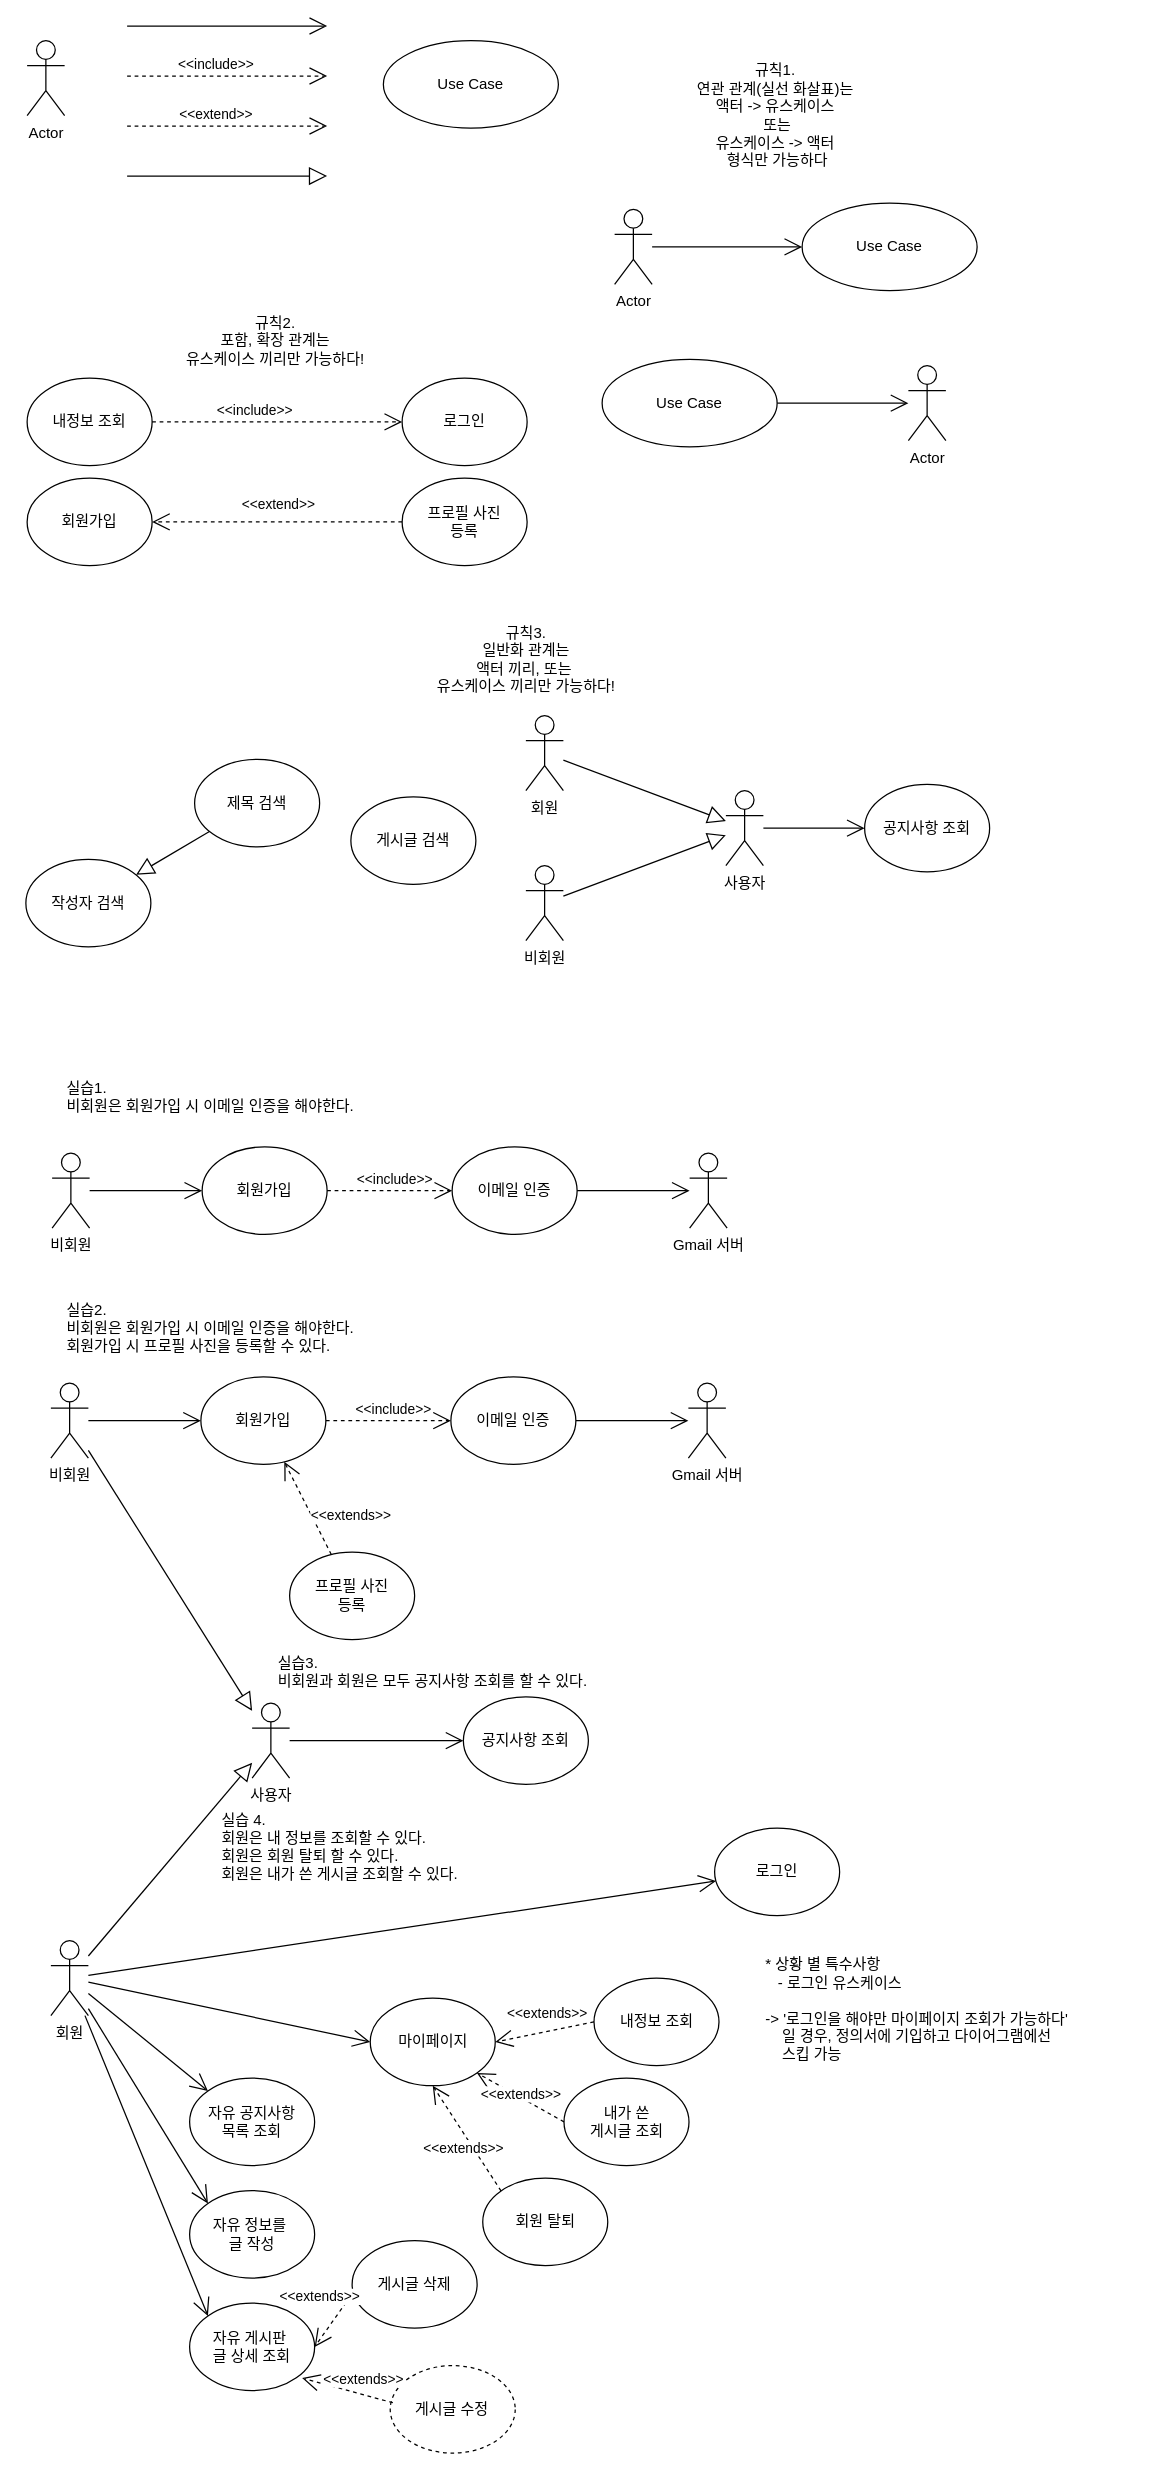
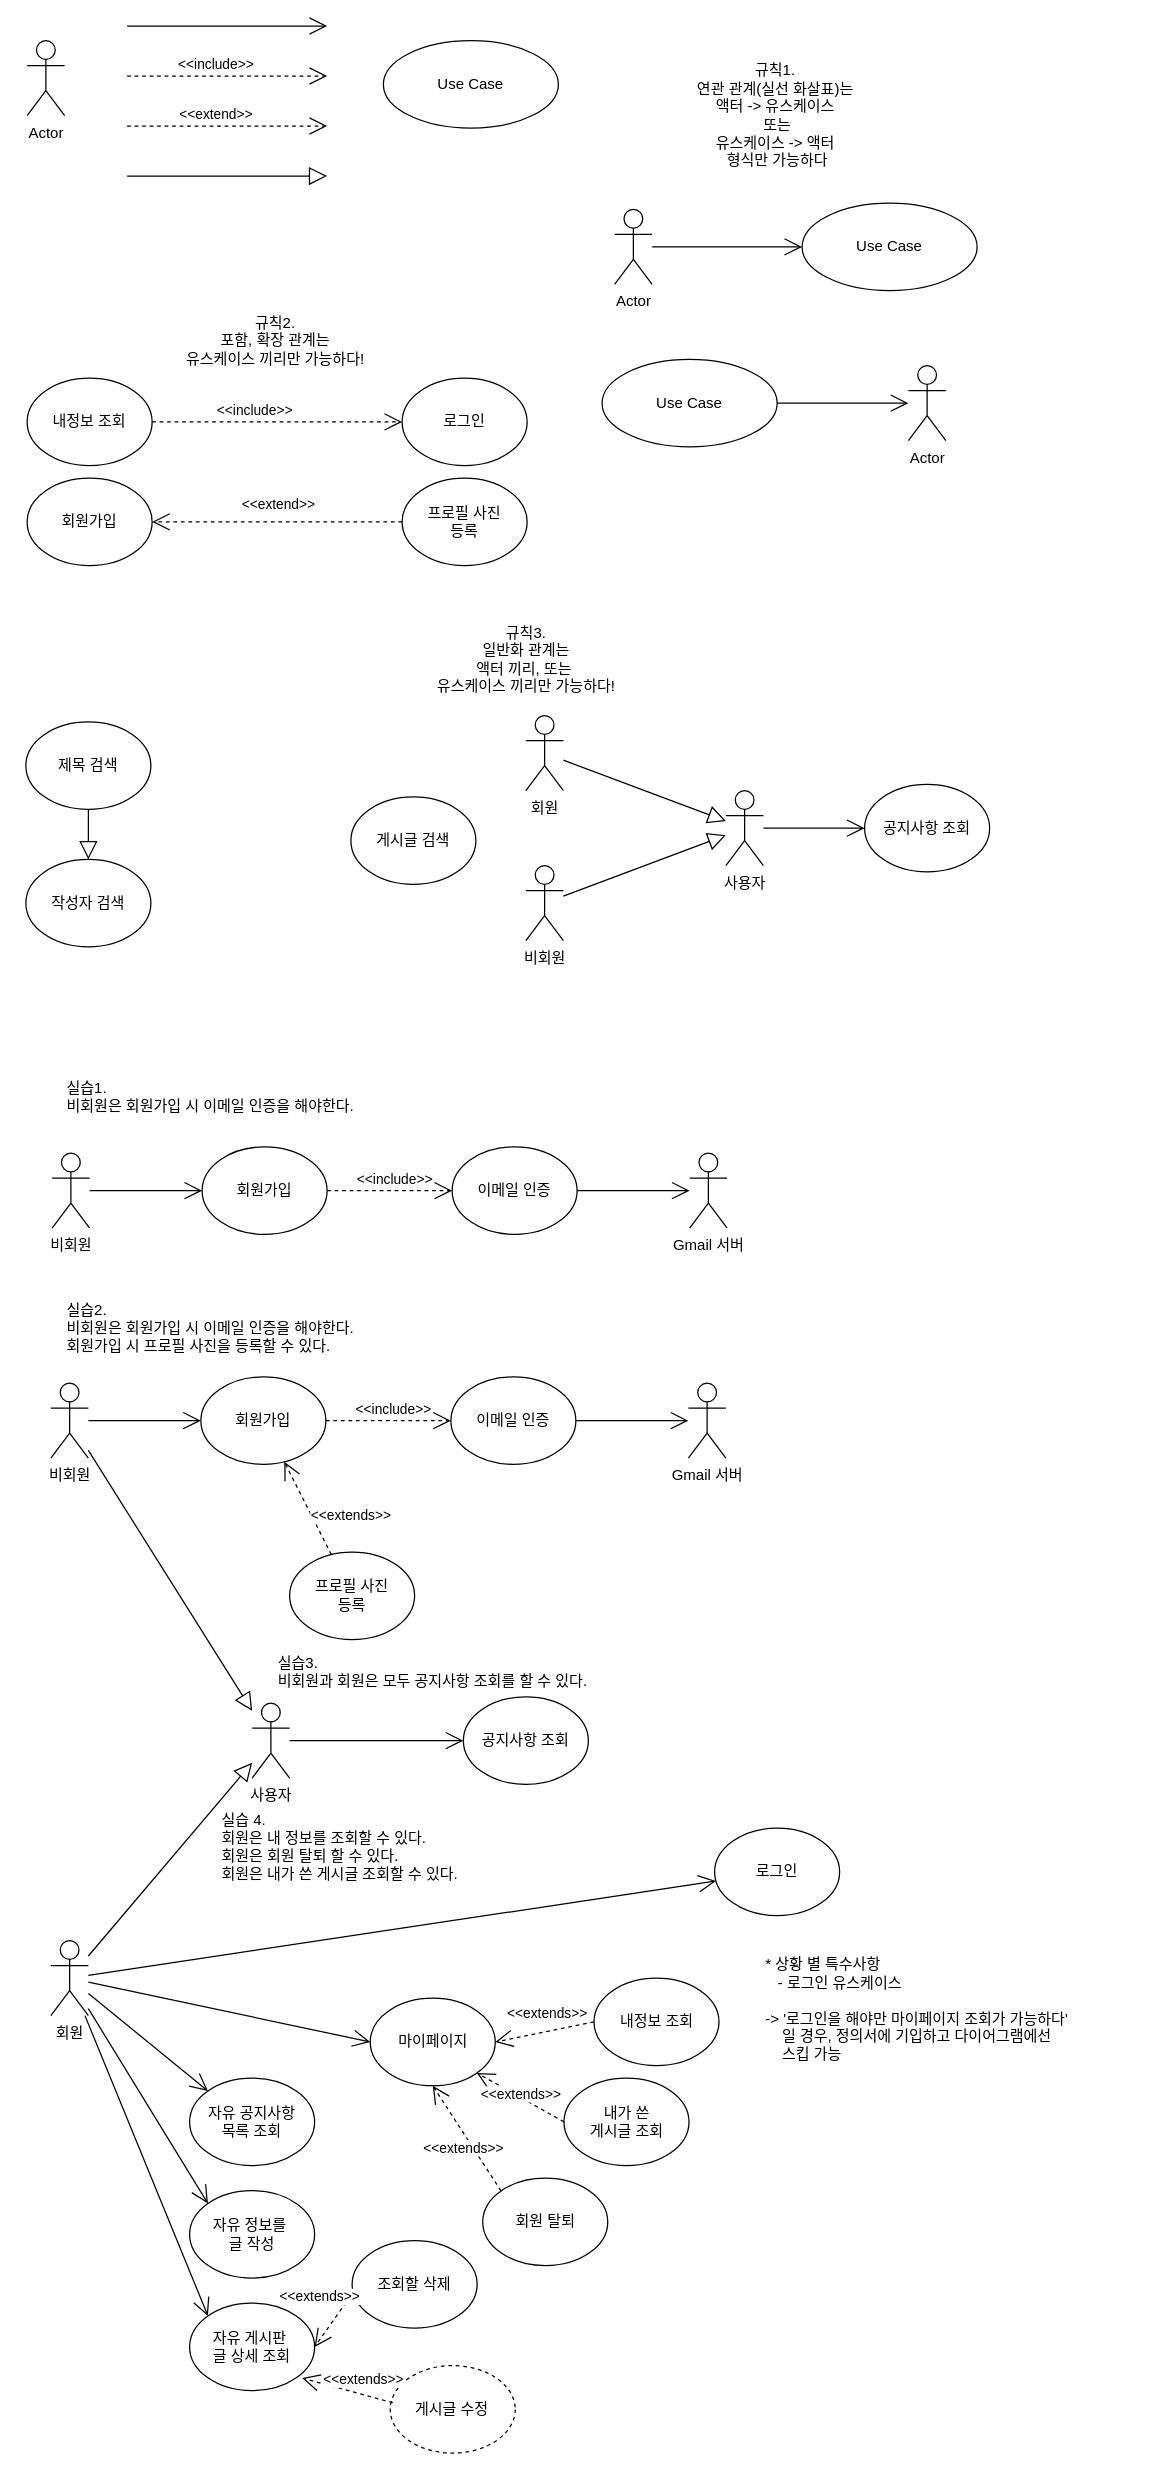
- <mxCell id="26" value="제목 검색" style="ellipse;whiteSpace=wrap;html=1;" parent="1" vertex="1"><mxGeometry x="155" y="607" width="100" height="70" as="geometry" /></mxCell>
+ <mxCell id="26" value="제목 검색" style="ellipse;whiteSpace=wrap;html=1;" parent="1" vertex="1"><mxGeometry x="20" y="577" width="100" height="70" as="geometry" /></mxCell>
- <mxCell id="84" value="게시글 삭제" style="ellipse;whiteSpace=wrap;html=1;" parent="1" vertex="1"><mxGeometry x="281" y="1792" width="100" height="70" as="geometry" /></mxCell>
+ <mxCell id="84" value="조회할 삭제" style="ellipse;whiteSpace=wrap;html=1;" parent="1" vertex="1"><mxGeometry x="281" y="1792" width="100" height="70" as="geometry" /></mxCell>
